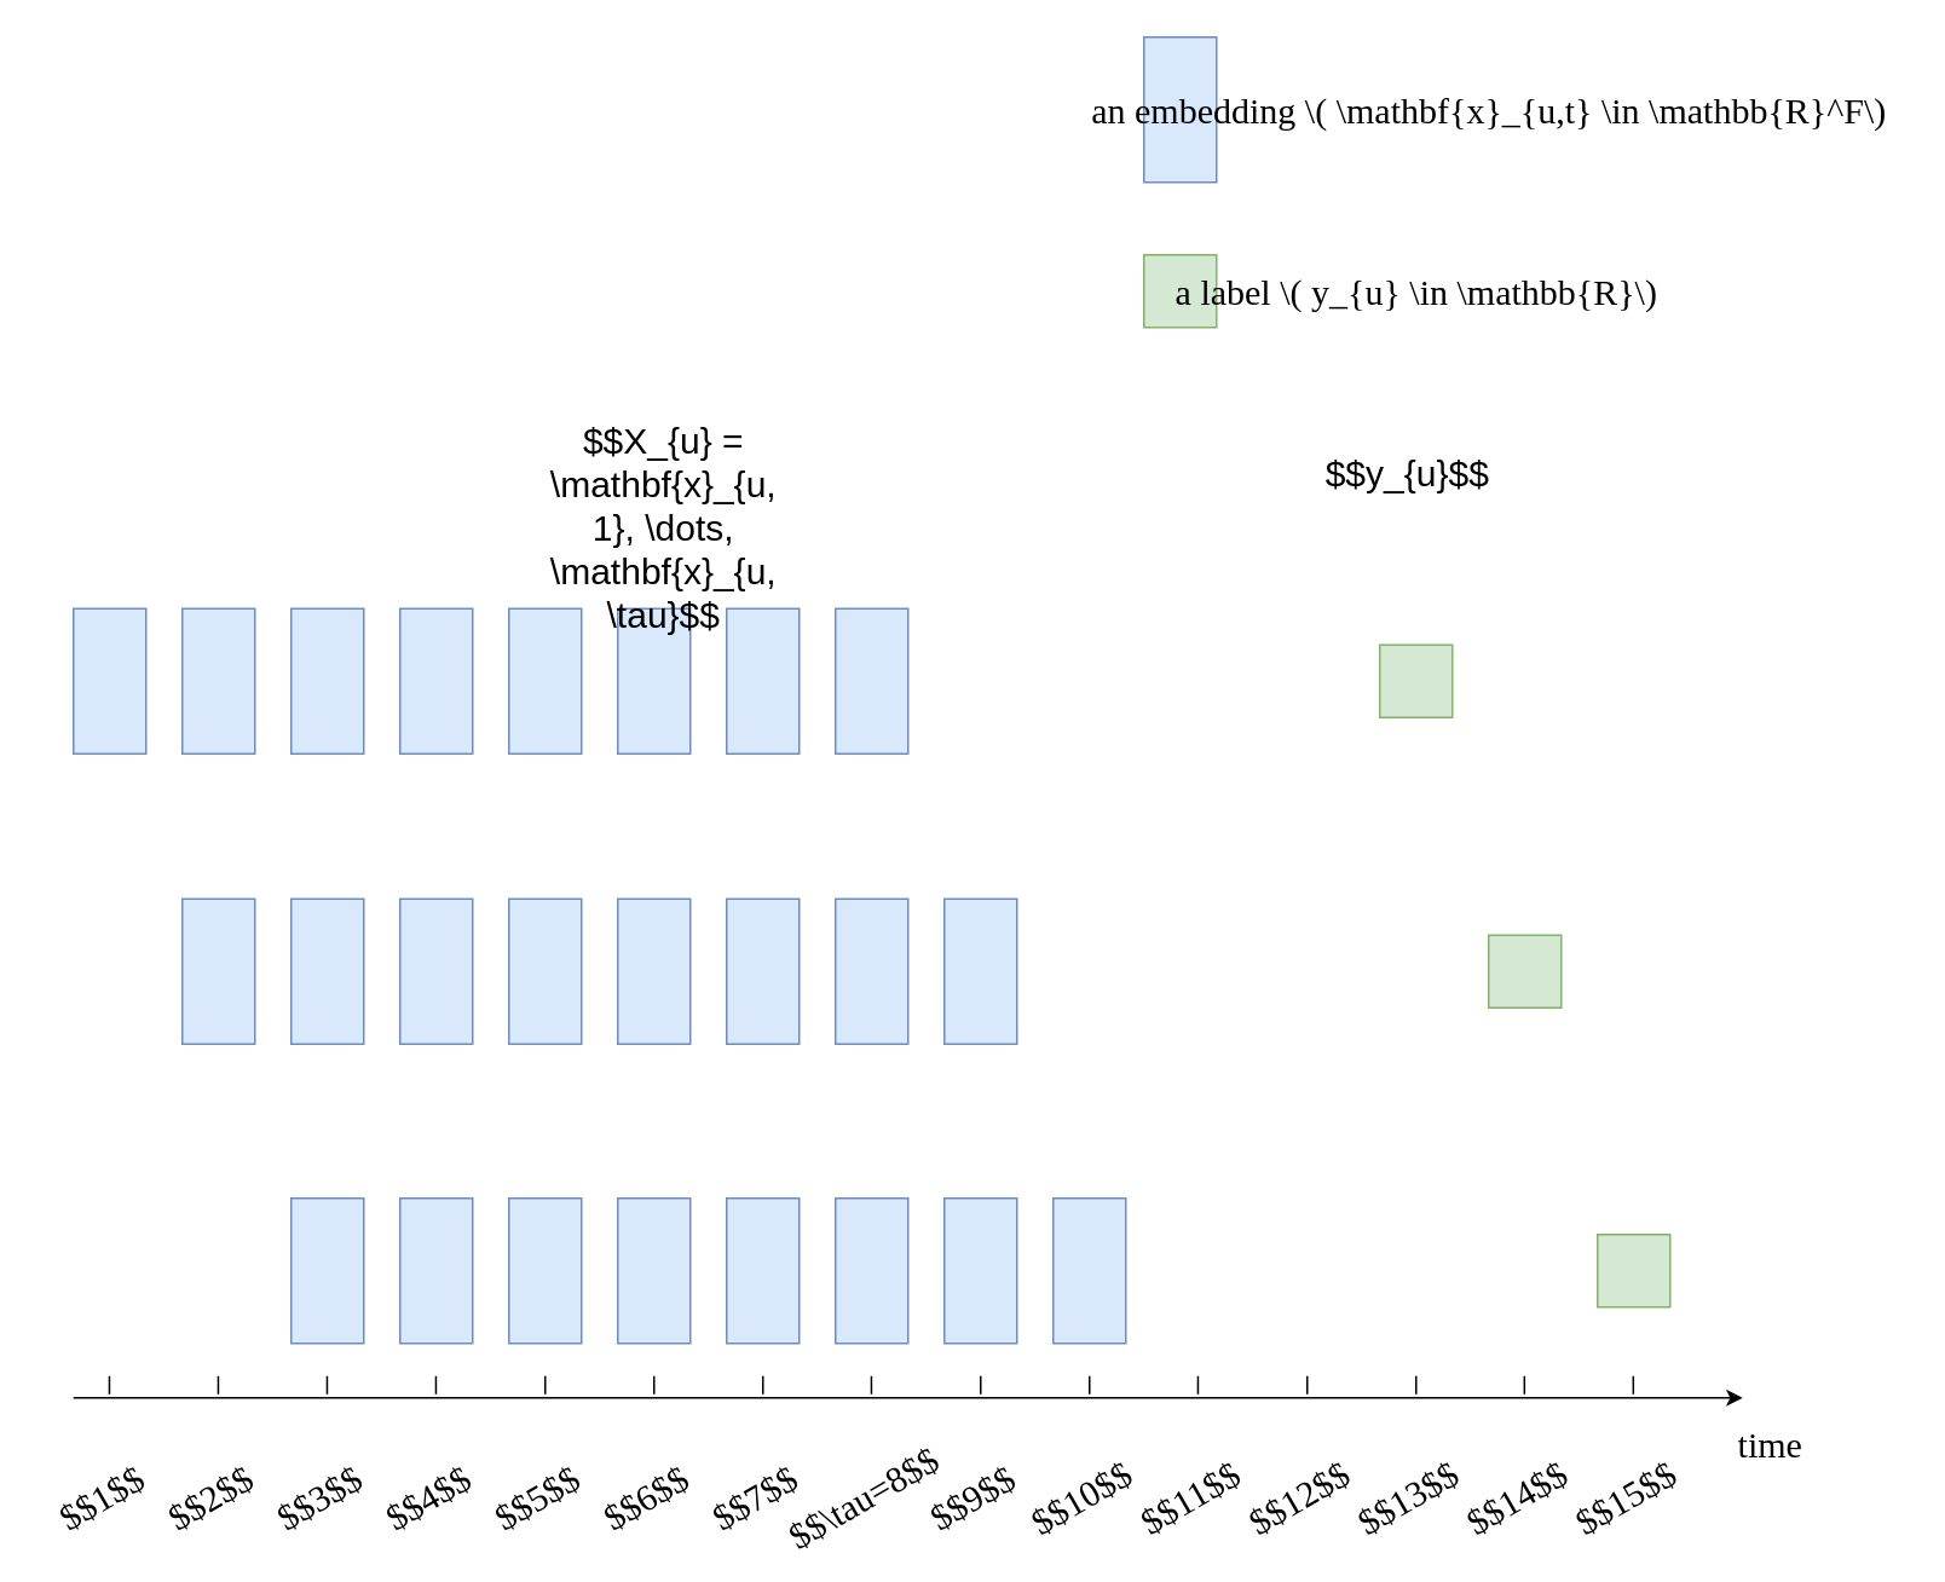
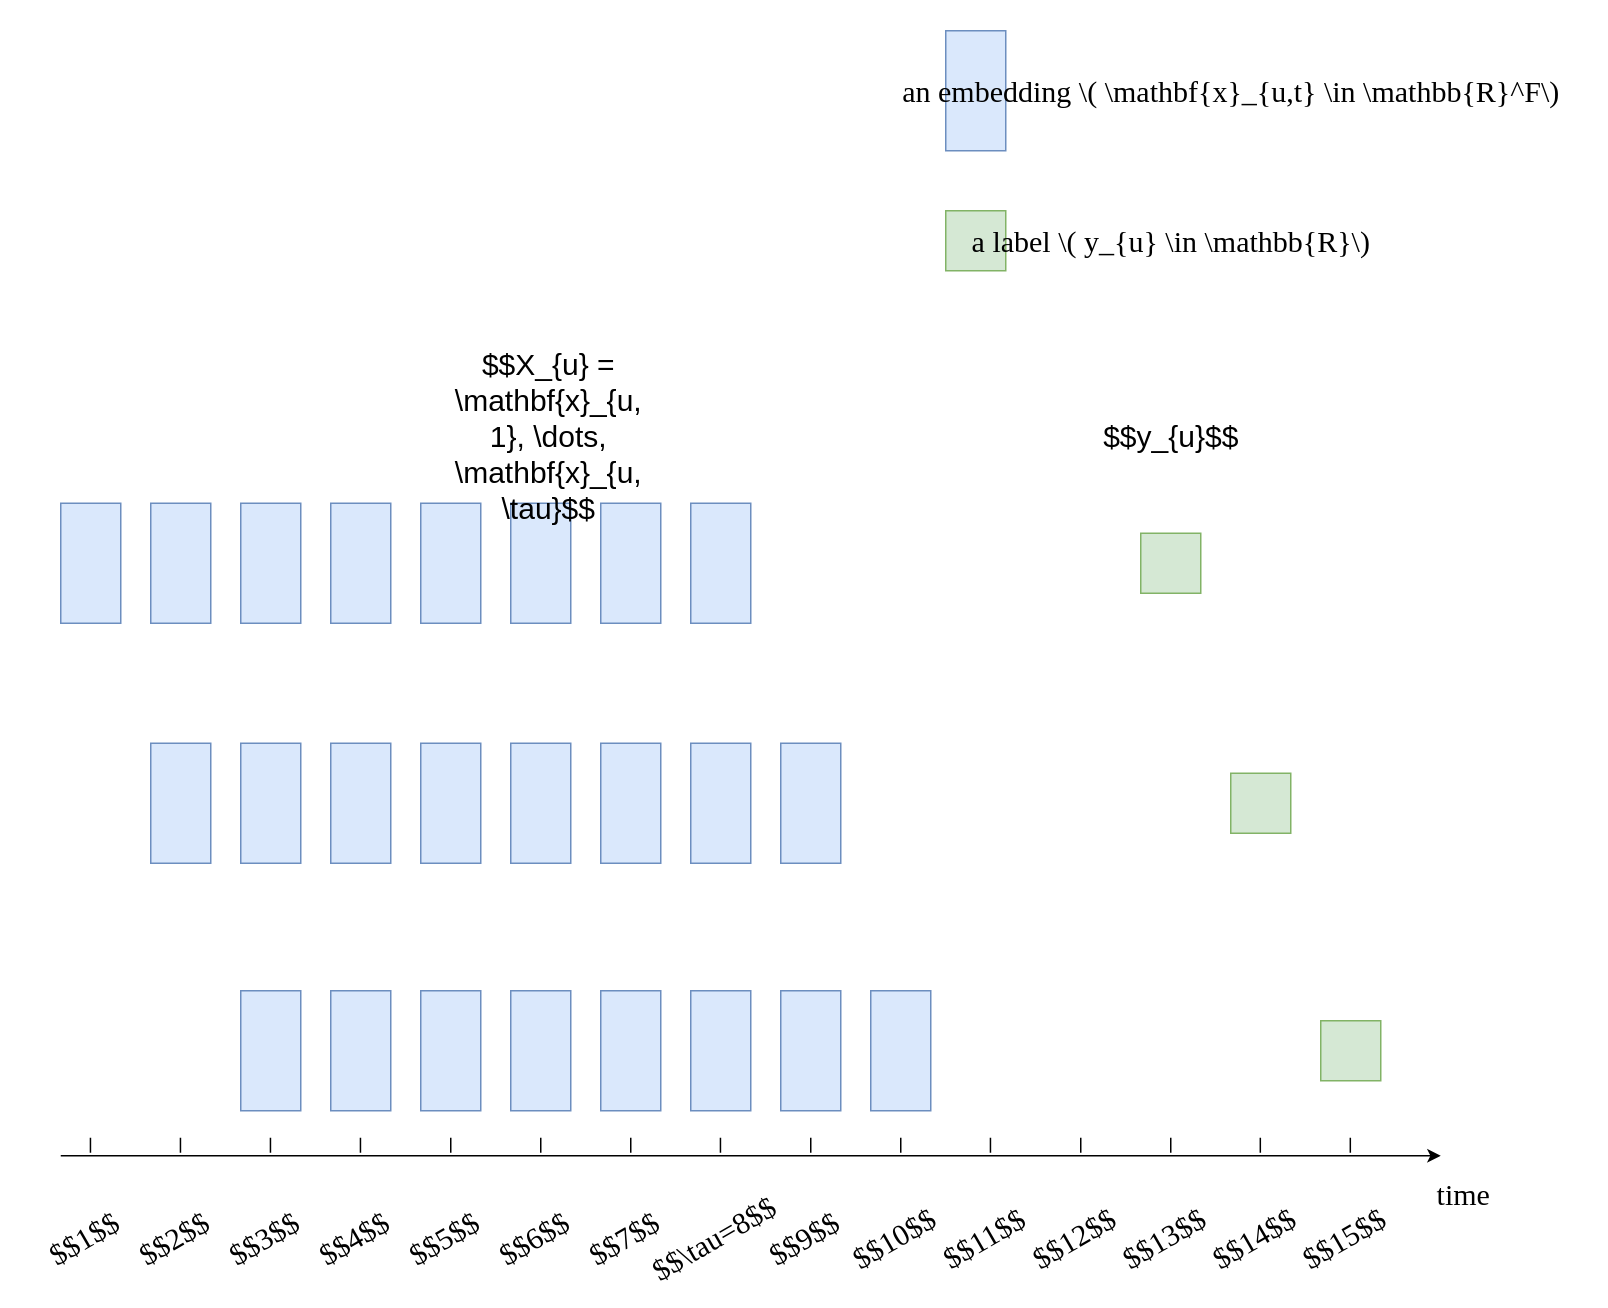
- <mxCell id="61" value="&lt;span style=&quot;text-wrap: wrap; font-size: 20px;&quot;&gt;&lt;font style=&quot;font-size: 20px;&quot;&gt;$$y_{u}$$&lt;/font&gt;&lt;/span&gt;" style="text;html=1;align=center;verticalAlign=middle;resizable=0;points=[];autosize=1;strokeColor=none;fillColor=none;fontSize=20;" parent="1" vertex="1"><mxGeometry x="720" y="240" width="110" height="40" as="geometry" /></mxCell>
+ <mxCell id="61" value="&lt;span style=&quot;text-wrap: wrap; font-size: 20px;&quot;&gt;&lt;font style=&quot;font-size: 20px;&quot;&gt;$$y_{u}$$&lt;/font&gt;&lt;/span&gt;" style="text;html=1;align=center;verticalAlign=middle;resizable=0;points=[];autosize=1;strokeColor=none;fillColor=none;fontSize=20;" parent="1" vertex="1"><mxGeometry x="725" y="270" width="110" height="40" as="geometry" /></mxCell>
